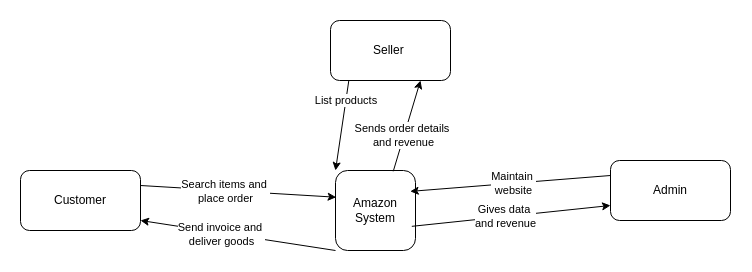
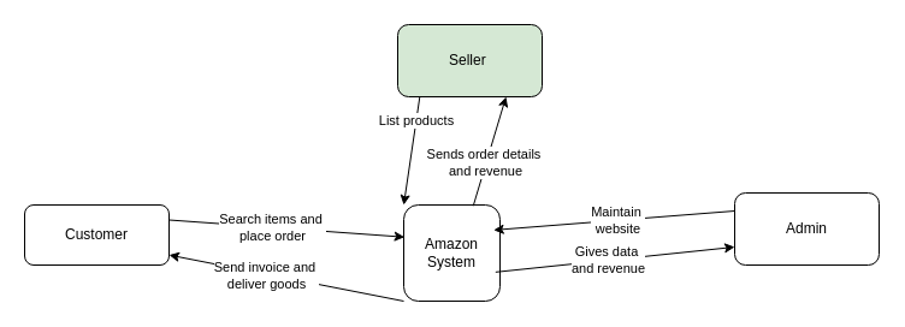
- <mxCell id="4" value="Seller&amp;nbsp;" style="rounded=1;whiteSpace=wrap;html=1;" vertex="1" parent="1"><mxGeometry x="330" y="20" width="120" height="60" as="geometry" /></mxCell>
+ <mxCell id="4" value="Seller&amp;nbsp;" style="rounded=1;whiteSpace=wrap;html=1;fillColor=#d5e8d4;" vertex="1" parent="1"><mxGeometry x="330" y="20" width="120" height="60" as="geometry" /></mxCell>
- <mxCell id="3" value="Customer" style="rounded=1;whiteSpace=wrap;html=1;" vertex="1" parent="1"><mxGeometry x="20" y="170" width="120" height="60" as="geometry" /></mxCell>
+ <mxCell id="3" value="Customer" style="rounded=1;whiteSpace=wrap;html=1;" vertex="1" parent="1"><mxGeometry x="20" y="170" width="120" height="50" as="geometry" /></mxCell>
